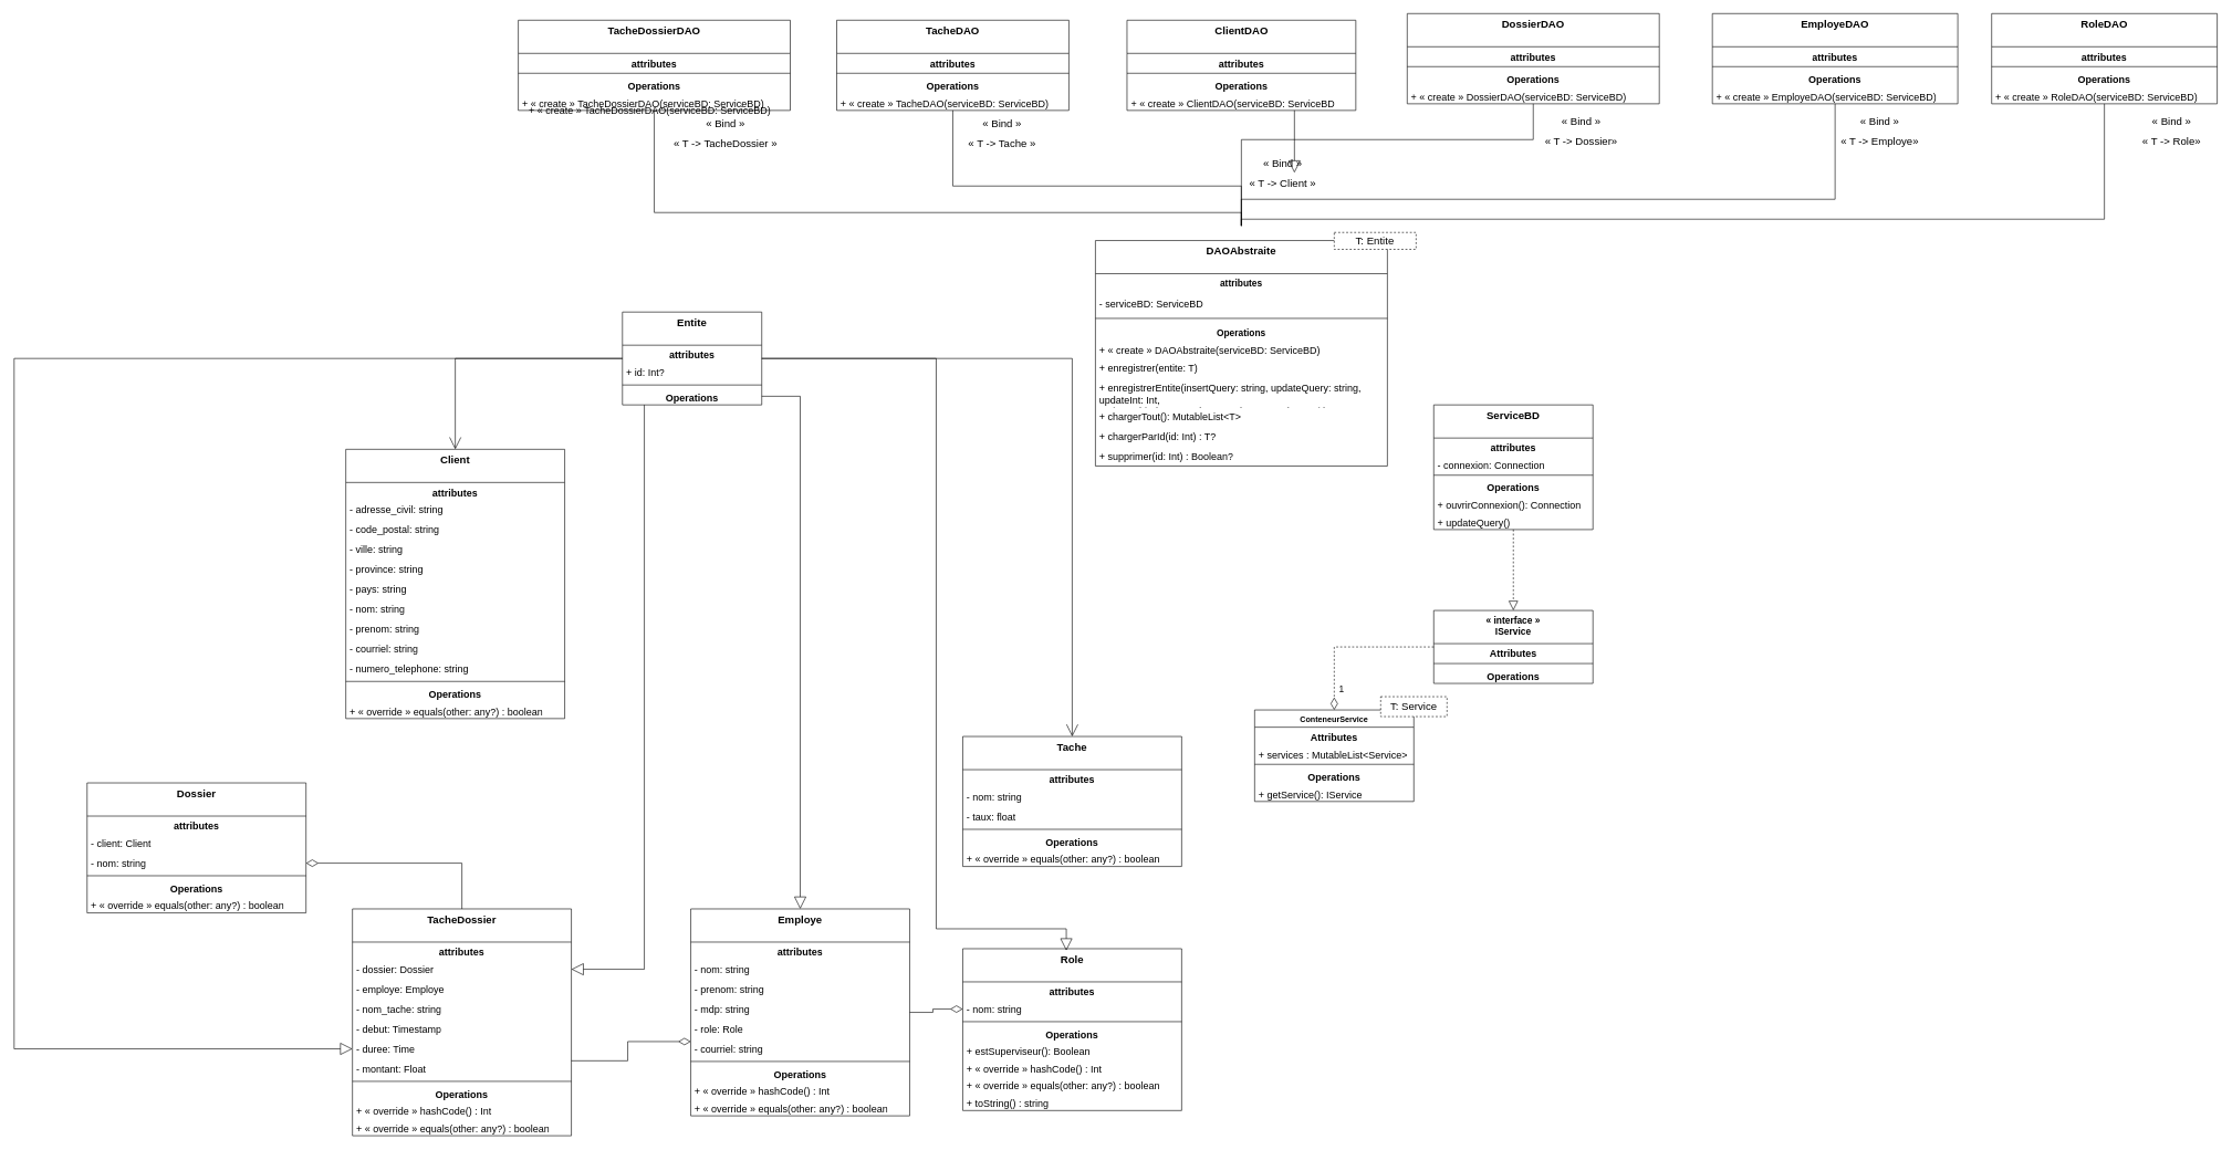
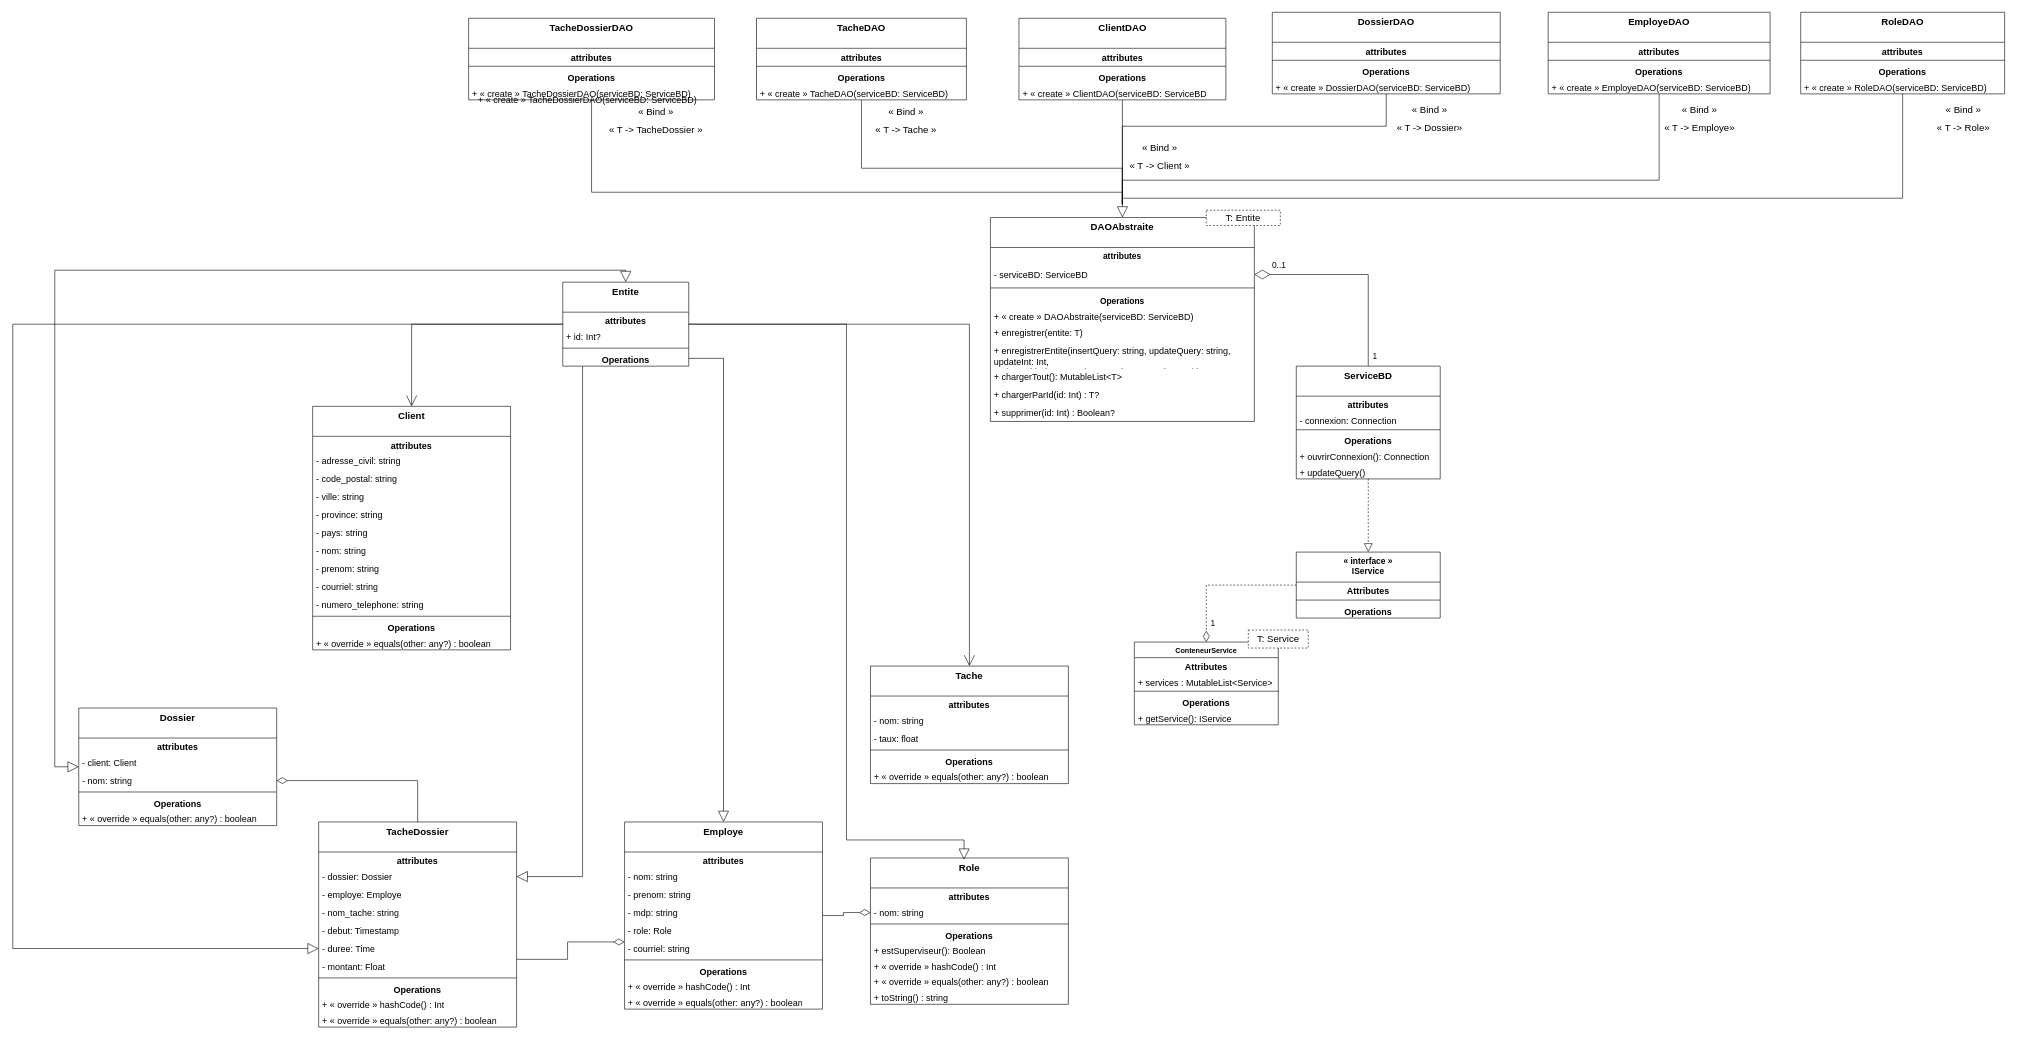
- <mxCell id="77" style="edgeStyle=orthogonalEdgeStyle;rounded=0;orthogonalLoop=1;jettySize=auto;html=1;fontSize=17;strokeWidth=1;endSize=16;endArrow=block;endFill=0;" edge="1" parent="1" source="40" target="45"><mxGeometry relative="1" as="geometry" /></mxCell>
+ <mxCell id="77" style="edgeStyle=orthogonalEdgeStyle;rounded=0;orthogonalLoop=1;jettySize=auto;html=1;entryX=0.5;entryY=0;entryDx=0;entryDy=0;fontSize=17;strokeWidth=1;endSize=16;endArrow=block;endFill=0;" edge="1" parent="1" source="40" target="20"><mxGeometry relative="1" as="geometry" /></mxCell>
+ <mxCell id="113" style="edgeStyle=orthogonalEdgeStyle;rounded=0;orthogonalLoop=1;jettySize=auto;html=1;entryX=0.5;entryY=0;entryDx=0;entryDy=0;endArrow=block;endFill=0;startArrow=block;startFill=0;endSize=16;startSize=16;" edge="1" parent="1" source="114" target="93"><mxGeometry relative="1" as="geometry"><Array as="points"><mxPoint x="90" y="1278" /><mxPoint x="90" y="450" /><mxPoint x="1042" y="450" /></Array></mxGeometry></mxCell>
+ <mxCell id="9" style="edgeStyle=orthogonalEdgeStyle;rounded=0;orthogonalLoop=1;jettySize=auto;html=1;entryX=1;entryY=0.5;entryDx=0;entryDy=0;endArrow=diamondThin;endFill=0;strokeWidth=1;endSize=24;" edge="1" parent="1" source="12" target="22"><mxGeometry relative="1" as="geometry" /></mxCell>
+ <mxCell id="10" value="0..1" style="edgeLabel;html=1;align=center;verticalAlign=middle;resizable=0;points=[];fontSize=14;" vertex="1" connectable="0" parent="9"><mxGeometry x="0.859" y="-3" relative="1" as="geometry"><mxPoint x="17" y="-13" as="offset" /></mxGeometry></mxCell>
+ <mxCell id="11" value="1" style="edgeLabel;html=1;align=center;verticalAlign=middle;resizable=0;points=[];fontSize=14;" vertex="1" connectable="0" parent="9"><mxGeometry x="-0.894" y="1" relative="1" as="geometry"><mxPoint x="11" as="offset" /></mxGeometry></mxCell>
